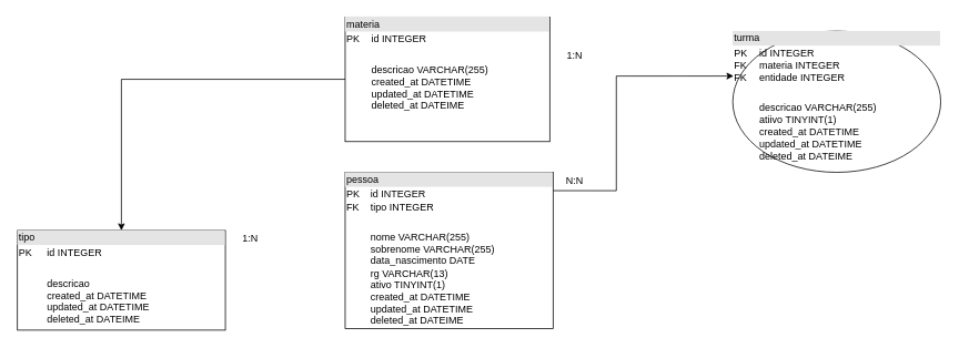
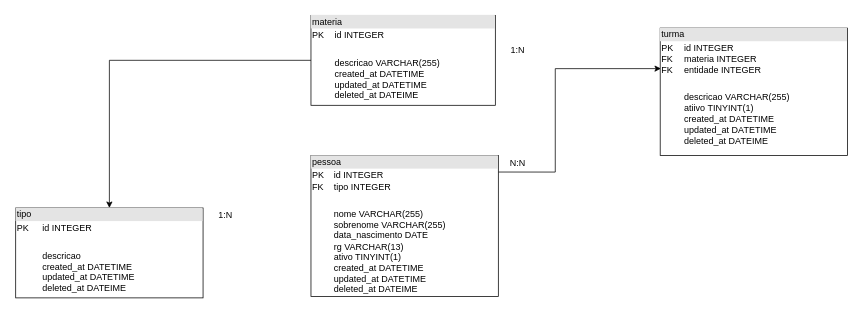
- <mxCell id="3" value="&lt;div style=&quot;box-sizing: border-box ; width: 100% ; background: #e4e4e4 ; padding: 2px&quot;&gt;materia&lt;/div&gt;&lt;table style=&quot;width: 100% ; font-size: 1em&quot; cellpadding=&quot;2&quot; cellspacing=&quot;0&quot;&gt;&lt;tbody&gt;&lt;tr&gt;&lt;td&gt;PK&lt;/td&gt;&lt;td&gt;id INTEGER&lt;/td&gt;&lt;/tr&gt;&lt;tr&gt;&lt;td&gt;&lt;br&gt;&lt;/td&gt;&lt;td&gt;&lt;br&gt;&lt;/td&gt;&lt;/tr&gt;&lt;tr&gt;&lt;td&gt;&lt;/td&gt;&lt;td&gt;descricao VARCHAR(255)&lt;br&gt;created_at DATETIME&lt;br&gt;updated_at DATETIME&lt;br&gt;deleted_at DATEIME&lt;br&gt;&lt;/td&gt;&lt;/tr&gt;&lt;/tbody&gt;&lt;/table&gt;" style="verticalAlign=top;align=left;overflow=fill;html=1;" vertex="1" parent="1"><mxGeometry x="414" y="20" width="246" height="150" as="geometry" /></mxCell>
+ <mxCell id="3" value="&lt;div style=&quot;box-sizing: border-box ; width: 100% ; background: #e4e4e4 ; padding: 2px&quot;&gt;materia&lt;/div&gt;&lt;table style=&quot;width: 100% ; font-size: 1em&quot; cellpadding=&quot;2&quot; cellspacing=&quot;0&quot;&gt;&lt;tbody&gt;&lt;tr&gt;&lt;td&gt;PK&lt;/td&gt;&lt;td&gt;id INTEGER&lt;/td&gt;&lt;/tr&gt;&lt;tr&gt;&lt;td&gt;&lt;br&gt;&lt;/td&gt;&lt;td&gt;&lt;br&gt;&lt;/td&gt;&lt;/tr&gt;&lt;tr&gt;&lt;td&gt;&lt;/td&gt;&lt;td&gt;descricao VARCHAR(255)&lt;br&gt;created_at DATETIME&lt;br&gt;updated_at DATETIME&lt;br&gt;deleted_at DATEIME&lt;br&gt;&lt;/td&gt;&lt;/tr&gt;&lt;/tbody&gt;&lt;/table&gt;" style="verticalAlign=top;align=left;overflow=fill;html=1;" vertex="1" parent="1"><mxGeometry x="414" y="20" width="246" height="120" as="geometry" /></mxCell>
- <mxCell id="7" value="&lt;div style=&quot;box-sizing: border-box ; width: 100% ; background: #e4e4e4 ; padding: 2px&quot;&gt;turma&lt;/div&gt;&lt;table style=&quot;width: 100% ; font-size: 1em&quot; cellpadding=&quot;2&quot; cellspacing=&quot;0&quot;&gt;&lt;tbody&gt;&lt;tr&gt;&lt;td&gt;PK&lt;br&gt;FK&lt;br&gt;FK&lt;br&gt;&lt;/td&gt;&lt;td&gt;id INTEGER&lt;br&gt;materia INTEGER&lt;br&gt;entidade INTEGER&lt;br&gt;&lt;/td&gt;&lt;/tr&gt;&lt;tr&gt;&lt;td&gt;&lt;br&gt;&lt;/td&gt;&lt;td&gt;&lt;br&gt;&lt;/td&gt;&lt;/tr&gt;&lt;tr&gt;&lt;td&gt;&lt;br&gt;&lt;br&gt;&lt;br&gt;&lt;/td&gt;&lt;td&gt;descricao VARCHAR(255)&lt;br&gt;atiivo TINYINT(1)&lt;br&gt;created_at DATETIME&lt;br&gt;updated_at DATETIME&lt;br&gt;deleted_at DATEIME&lt;br&gt;&lt;br&gt;&lt;/td&gt;&lt;/tr&gt;&lt;/tbody&gt;&lt;/table&gt;" style="ellipse;verticalAlign=top;align=left;overflow=fill;html=1;" vertex="1" parent="1"><mxGeometry x="880" y="37" width="250" height="170" as="geometry" /></mxCell>
+ <mxCell id="7" value="&lt;div style=&quot;box-sizing: border-box ; width: 100% ; background: #e4e4e4 ; padding: 2px&quot;&gt;turma&lt;/div&gt;&lt;table style=&quot;width: 100% ; font-size: 1em&quot; cellpadding=&quot;2&quot; cellspacing=&quot;0&quot;&gt;&lt;tbody&gt;&lt;tr&gt;&lt;td&gt;PK&lt;br&gt;FK&lt;br&gt;FK&lt;br&gt;&lt;/td&gt;&lt;td&gt;id INTEGER&lt;br&gt;materia INTEGER&lt;br&gt;entidade INTEGER&lt;br&gt;&lt;/td&gt;&lt;/tr&gt;&lt;tr&gt;&lt;td&gt;&lt;br&gt;&lt;/td&gt;&lt;td&gt;&lt;br&gt;&lt;/td&gt;&lt;/tr&gt;&lt;tr&gt;&lt;td&gt;&lt;br&gt;&lt;br&gt;&lt;br&gt;&lt;/td&gt;&lt;td&gt;descricao VARCHAR(255)&lt;br&gt;atiivo TINYINT(1)&lt;br&gt;created_at DATETIME&lt;br&gt;updated_at DATETIME&lt;br&gt;deleted_at DATEIME&lt;br&gt;&lt;br&gt;&lt;/td&gt;&lt;/tr&gt;&lt;/tbody&gt;&lt;/table&gt;" style="verticalAlign=top;align=left;overflow=fill;html=1;" vertex="1" parent="1"><mxGeometry x="880" y="37" width="250" height="170" as="geometry" /></mxCell>
